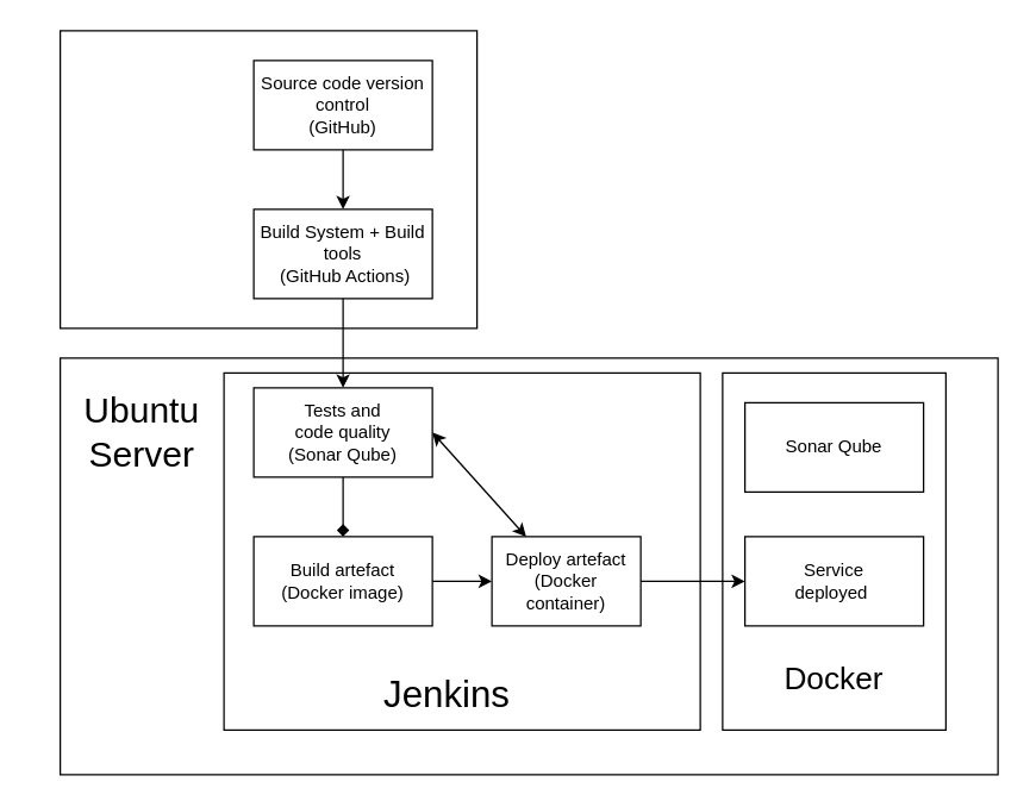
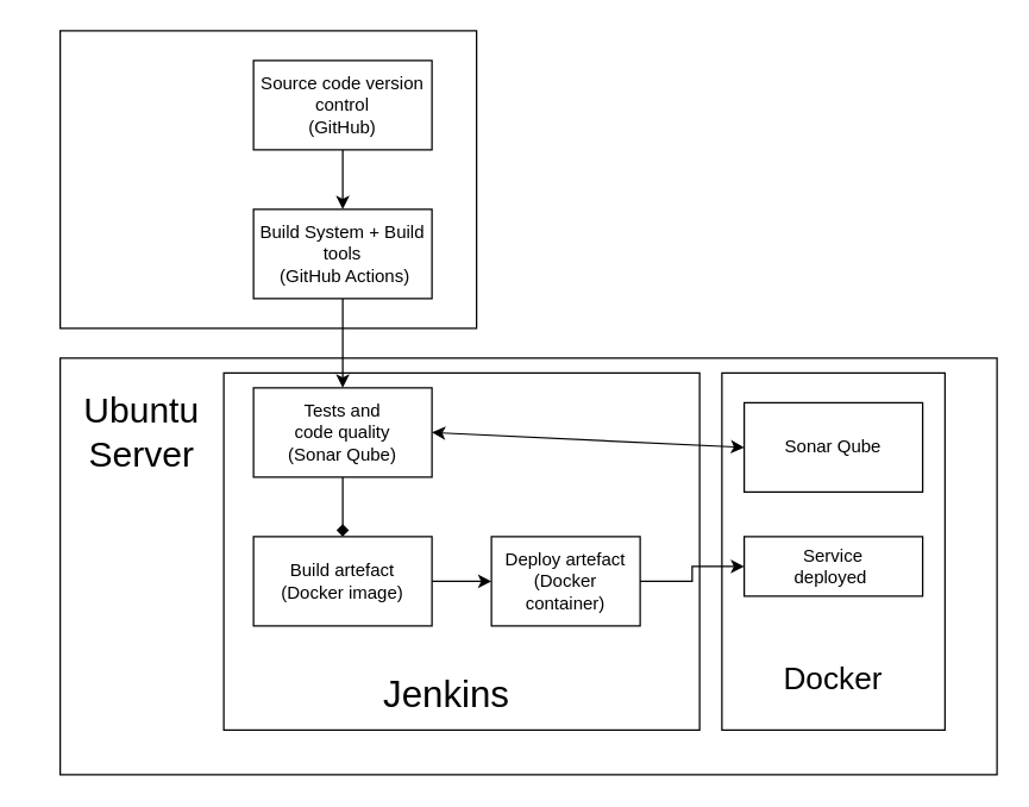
- <mxCell id="20" value="" style="endArrow=classic;startArrow=classic;html=1;rounded=0;exitX=1;exitY=0.5;exitDx=0;exitDy=0;" edge="1" parent="1" source="10" target="13"><mxGeometry width="50" height="50" relative="1" as="geometry"><mxPoint x="320" y="300" as="sourcePoint" /><mxPoint x="370" y="250" as="targetPoint" /></mxGeometry></mxCell>
+ <mxCell id="20" value="" style="endArrow=classic;startArrow=classic;html=1;rounded=0;exitX=1;exitY=0.5;exitDx=0;exitDy=0;entryX=0;entryY=0.5;entryDx=0;entryDy=0;" edge="1" parent="1" source="10" target="17"><mxGeometry width="50" height="50" relative="1" as="geometry"><mxPoint x="320" y="300" as="sourcePoint" /><mxPoint x="370" y="250" as="targetPoint" /></mxGeometry></mxCell>
- <mxCell id="19" value="Service&lt;div&gt;deployed&amp;nbsp;&lt;/div&gt;" style="rounded=0;whiteSpace=wrap;html=1;" vertex="1" parent="1"><mxGeometry x="500" y="360" width="120" height="60" as="geometry" /></mxCell>
+ <mxCell id="19" value="Service&lt;div&gt;deployed&amp;nbsp;&lt;/div&gt;" style="rounded=0;whiteSpace=wrap;html=1;" vertex="1" parent="1"><mxGeometry x="500" y="360" width="120" height="40" as="geometry" /></mxCell>
